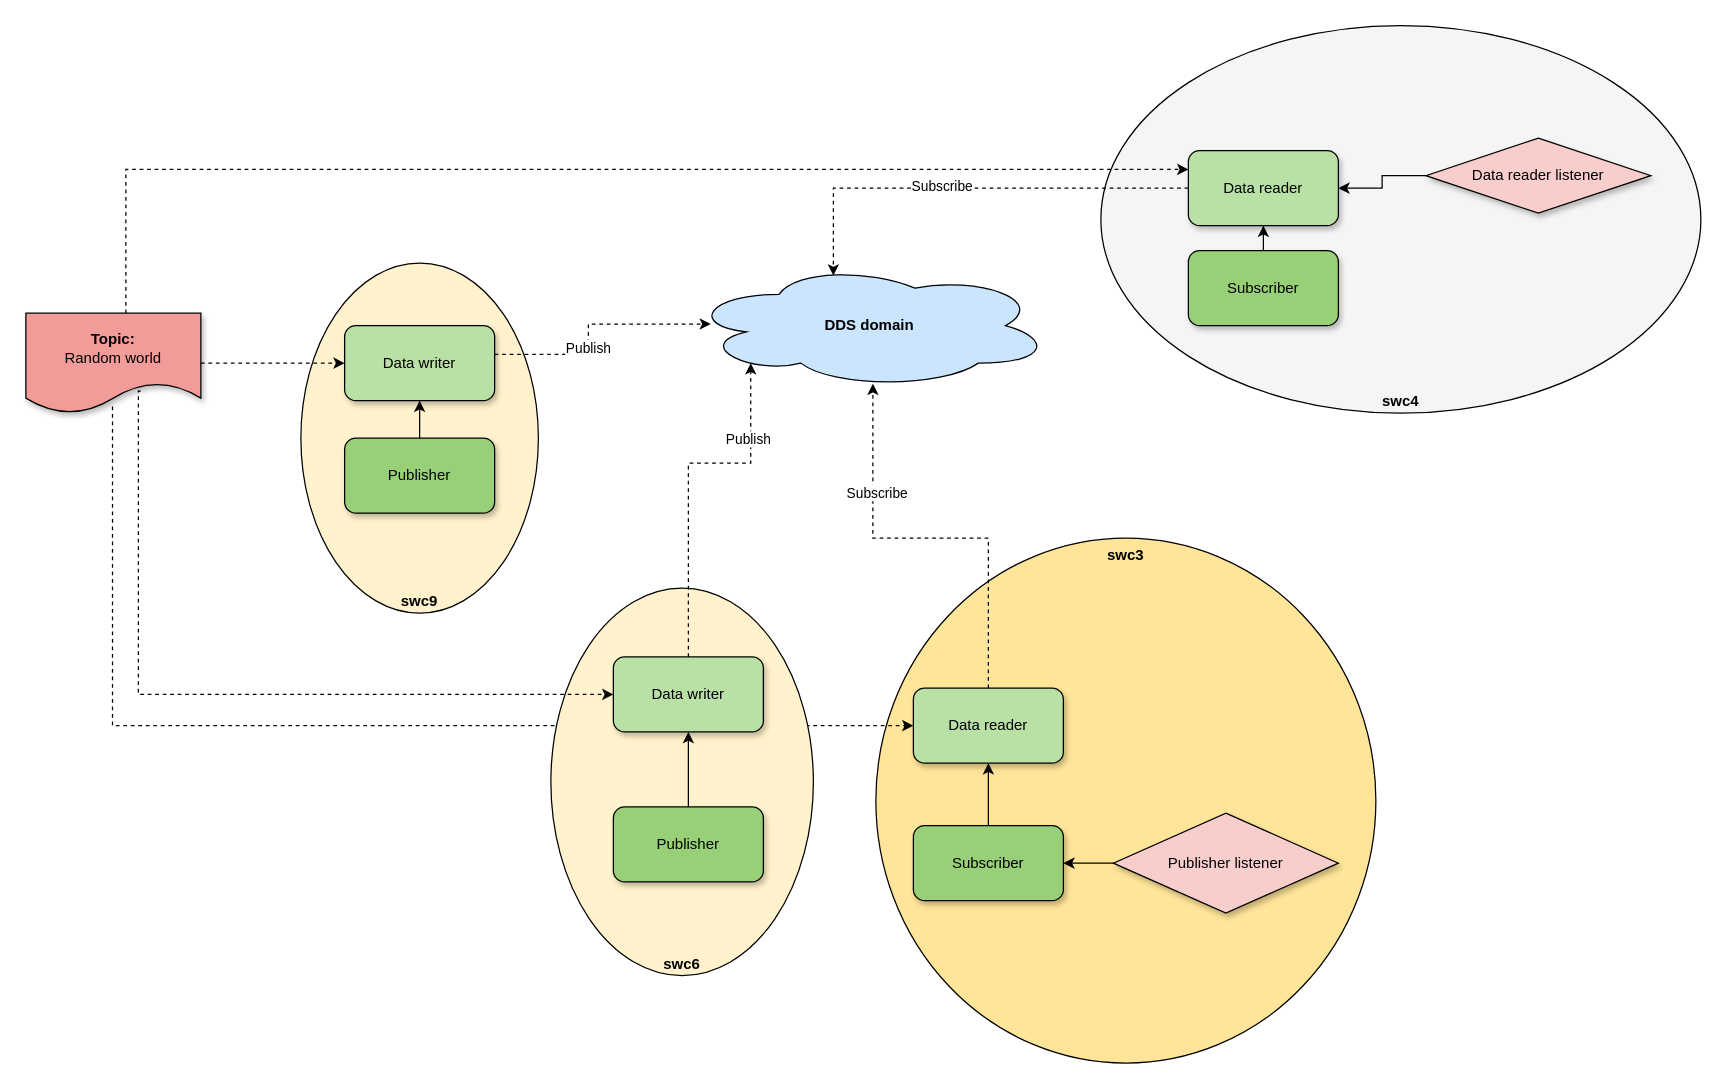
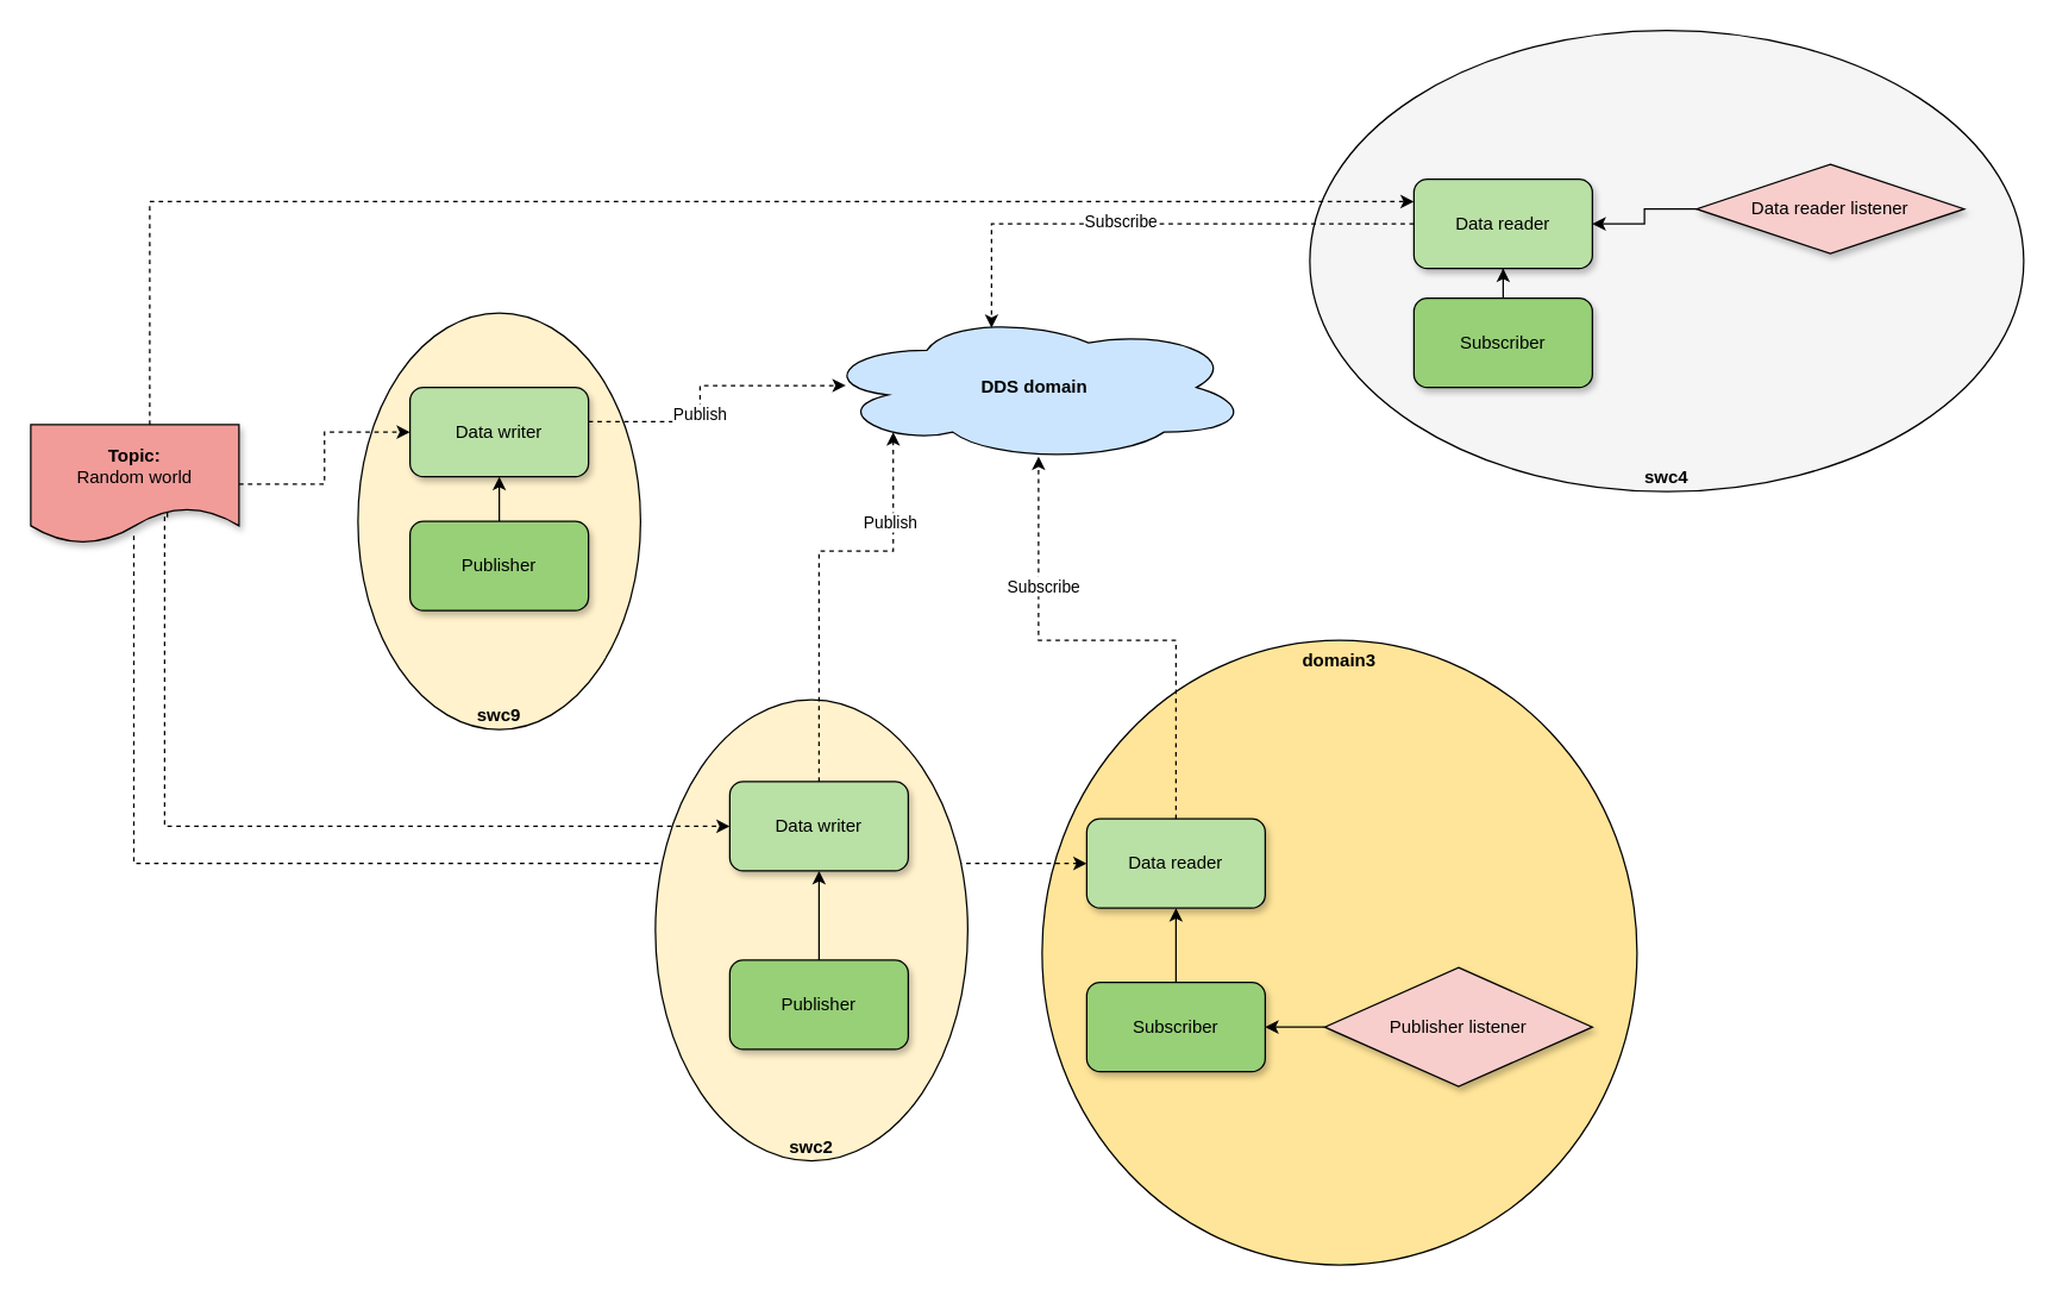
- <mxCell id="35" value="&lt;b&gt;Topic: &lt;/b&gt;&lt;br&gt;Random world" style="shape=document;whiteSpace=wrap;html=1;boundedLbl=1;shadow=1;strokeColor=#000000;fontColor=none;fillColor=#F19C99;" vertex="1" parent="1"><mxGeometry x="20" y="250" width="140" height="80" as="geometry" /></mxCell>
+ <mxCell id="35" value="&lt;b&gt;Topic: &lt;/b&gt;&lt;br&gt;Random world" style="shape=document;whiteSpace=wrap;html=1;boundedLbl=1;shadow=1;strokeColor=#000000;fontColor=none;fillColor=#F19C99;" vertex="1" parent="1"><mxGeometry x="20" y="285" width="140" height="80" as="geometry" /></mxCell>
- <mxCell id="2" value="&lt;b&gt;swc3&lt;/b&gt;" style="ellipse;whiteSpace=wrap;html=1;verticalAlign=top;fillColor=#FFE599;" vertex="1" parent="1"><mxGeometry x="700" y="430" width="400" height="420" as="geometry" /></mxCell>
+ <mxCell id="2" value="&lt;b&gt;domain3&lt;/b&gt;" style="ellipse;whiteSpace=wrap;html=1;verticalAlign=top;fillColor=#FFE599;" vertex="1" parent="1"><mxGeometry x="700" y="430" width="400" height="420" as="geometry" /></mxCell>
- <mxCell id="6" value="&lt;b&gt;swc6&lt;/b&gt;" style="ellipse;whiteSpace=wrap;html=1;verticalAlign=bottom;fillColor=#FFF2CC;" vertex="1" parent="1"><mxGeometry x="440" y="470" width="210" height="310" as="geometry" /></mxCell>
+ <mxCell id="6" value="&lt;b&gt;swc2&lt;/b&gt;" style="ellipse;whiteSpace=wrap;html=1;verticalAlign=bottom;fillColor=#FFF2CC;" vertex="1" parent="1"><mxGeometry x="440" y="470" width="210" height="310" as="geometry" /></mxCell>
